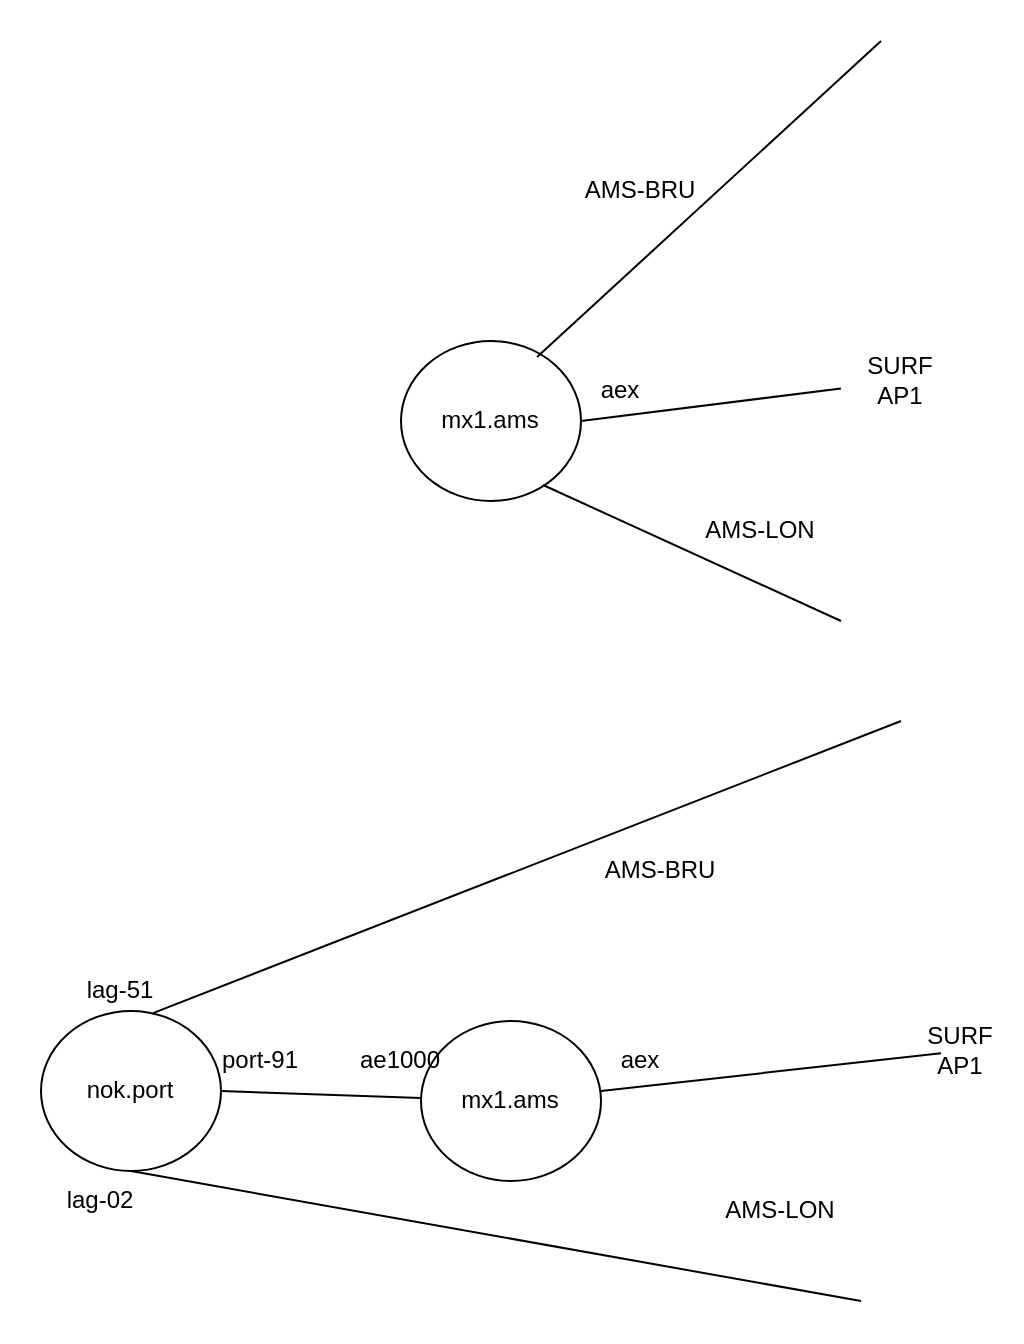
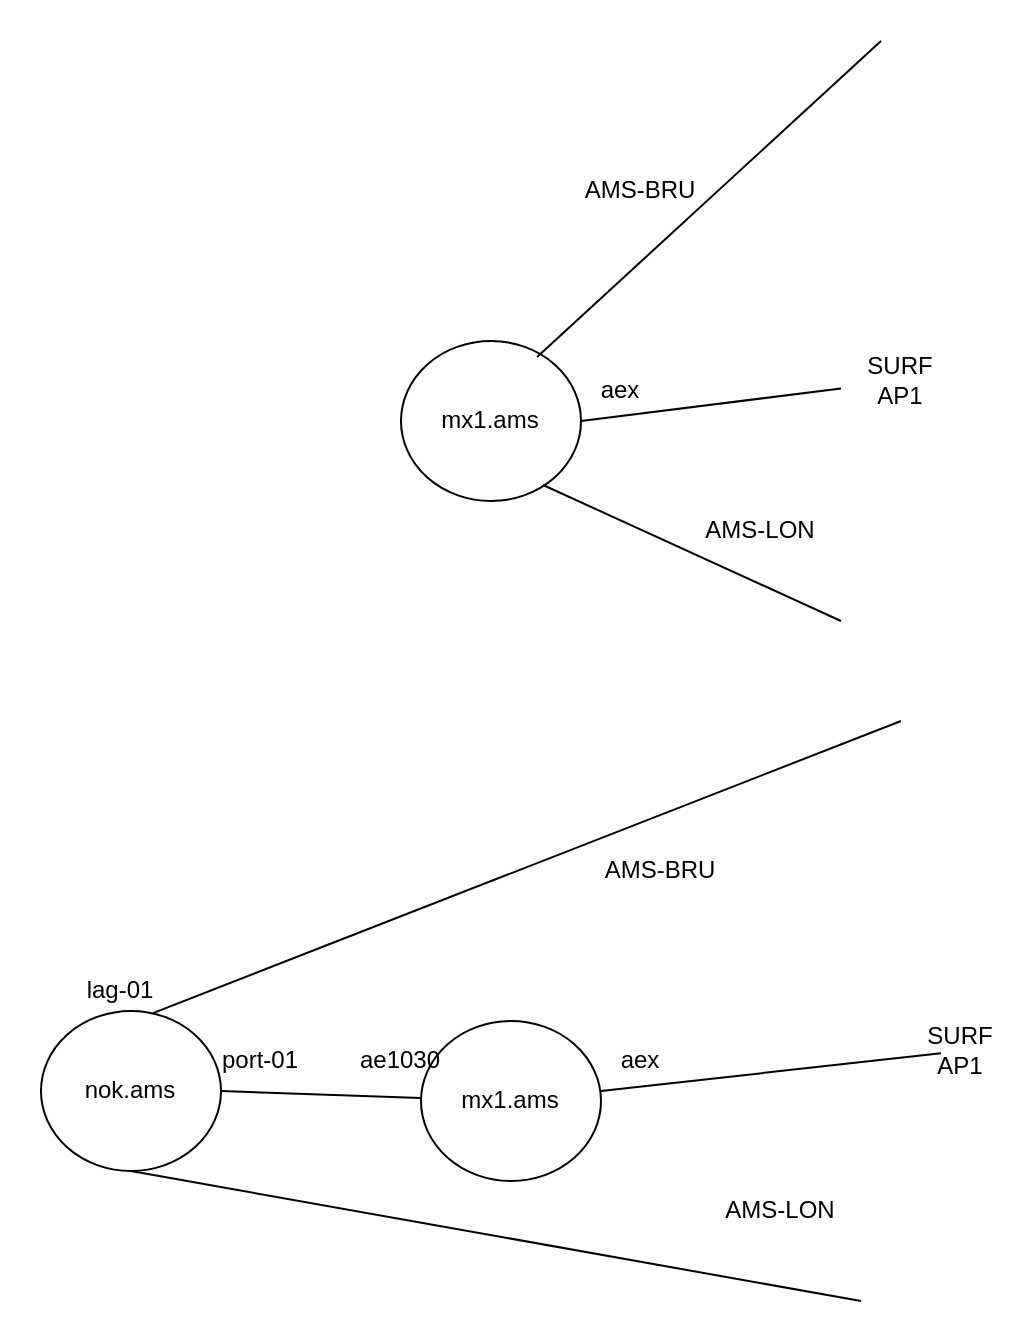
- <mxCell id="12" value="lag-51" style="text;html=1;strokeColor=none;fillColor=none;align=center;verticalAlign=middle;whiteSpace=wrap;rounded=0;" vertex="1" parent="1"><mxGeometry x="30" y="480" width="60" height="30" as="geometry" /></mxCell>
+ <mxCell id="12" value="lag-01" style="text;html=1;strokeColor=none;fillColor=none;align=center;verticalAlign=middle;whiteSpace=wrap;rounded=0;" vertex="1" parent="1"><mxGeometry x="30" y="480" width="60" height="30" as="geometry" /></mxCell>
- <mxCell id="16" value="port-91" style="text;html=1;strokeColor=none;fillColor=none;align=center;verticalAlign=middle;whiteSpace=wrap;rounded=0;" vertex="1" parent="1"><mxGeometry x="100" y="515" width="60" height="30" as="geometry" /></mxCell>
+ <mxCell id="16" value="port-01" style="text;html=1;strokeColor=none;fillColor=none;align=center;verticalAlign=middle;whiteSpace=wrap;rounded=0;" vertex="1" parent="1"><mxGeometry x="100" y="515" width="60" height="30" as="geometry" /></mxCell>
- <mxCell id="17" value="ae1000" style="text;html=1;strokeColor=none;fillColor=none;align=center;verticalAlign=middle;whiteSpace=wrap;rounded=0;" vertex="1" parent="1"><mxGeometry x="170" y="515" width="60" height="30" as="geometry" /></mxCell>
+ <mxCell id="17" value="ae1030" style="text;html=1;strokeColor=none;fillColor=none;align=center;verticalAlign=middle;whiteSpace=wrap;rounded=0;" vertex="1" parent="1"><mxGeometry x="170" y="515" width="60" height="30" as="geometry" /></mxCell>
- <mxCell id="13" value="nok.port" style="ellipse;whiteSpace=wrap;html=1;" vertex="1" parent="1"><mxGeometry x="20" y="505" width="90" height="80" as="geometry" /></mxCell>
+ <mxCell id="13" value="nok.ams" style="ellipse;whiteSpace=wrap;html=1;" vertex="1" parent="1"><mxGeometry x="20" y="505" width="90" height="80" as="geometry" /></mxCell>
- <mxCell id="15" value="lag-02" style="text;html=1;strokeColor=none;fillColor=none;align=center;verticalAlign=middle;whiteSpace=wrap;rounded=0;" vertex="1" parent="1"><mxGeometry x="20" y="585" width="60" height="30" as="geometry" /></mxCell>
